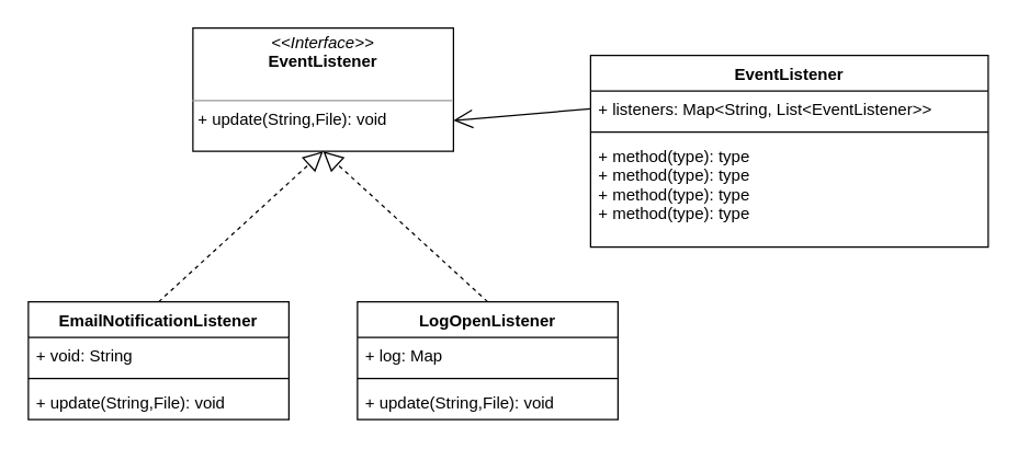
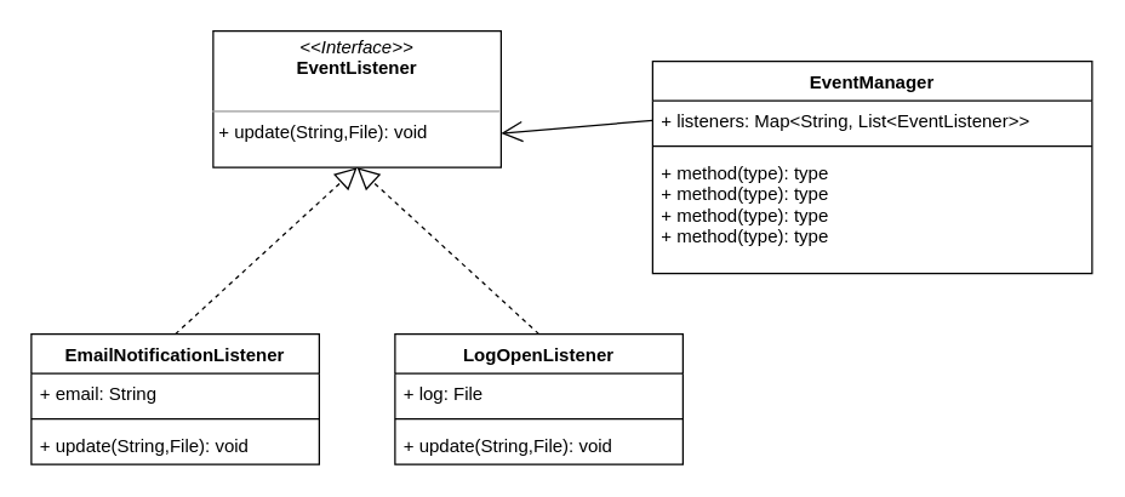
- <mxCell id="13" value="EventListener" style="swimlane;fontStyle=1;align=center;verticalAlign=top;childLayout=stackLayout;horizontal=1;startSize=26;horizontalStack=0;resizeParent=1;resizeParentMax=0;resizeLast=0;collapsible=1;marginBottom=0;" parent="1" vertex="1"><mxGeometry x="430" y="40" width="290" height="140" as="geometry" /></mxCell>
+ <mxCell id="13" value="EventManager" style="swimlane;fontStyle=1;align=center;verticalAlign=top;childLayout=stackLayout;horizontal=1;startSize=26;horizontalStack=0;resizeParent=1;resizeParentMax=0;resizeLast=0;collapsible=1;marginBottom=0;" parent="1" vertex="1"><mxGeometry x="430" y="40" width="290" height="140" as="geometry" /></mxCell>
- <mxCell id="4" value="+ void: String" style="text;strokeColor=none;fillColor=none;align=left;verticalAlign=top;spacingLeft=4;spacingRight=4;overflow=hidden;rotatable=0;points=[[0,0.5],[1,0.5]];portConstraint=eastwest;" parent="3" vertex="1"><mxGeometry y="26" width="190" height="26" as="geometry" /></mxCell>
+ <mxCell id="4" value="+ email: String" style="text;strokeColor=none;fillColor=none;align=left;verticalAlign=top;spacingLeft=4;spacingRight=4;overflow=hidden;rotatable=0;points=[[0,0.5],[1,0.5]];portConstraint=eastwest;" parent="3" vertex="1"><mxGeometry y="26" width="190" height="26" as="geometry" /></mxCell>
- <mxCell id="9" value="+ log: Map" style="text;strokeColor=none;fillColor=none;align=left;verticalAlign=top;spacingLeft=4;spacingRight=4;overflow=hidden;rotatable=0;points=[[0,0.5],[1,0.5]];portConstraint=eastwest;" parent="8" vertex="1"><mxGeometry y="26" width="190" height="26" as="geometry" /></mxCell>
+ <mxCell id="9" value="+ log: File" style="text;strokeColor=none;fillColor=none;align=left;verticalAlign=top;spacingLeft=4;spacingRight=4;overflow=hidden;rotatable=0;points=[[0,0.5],[1,0.5]];portConstraint=eastwest;" parent="8" vertex="1"><mxGeometry y="26" width="190" height="26" as="geometry" /></mxCell>
